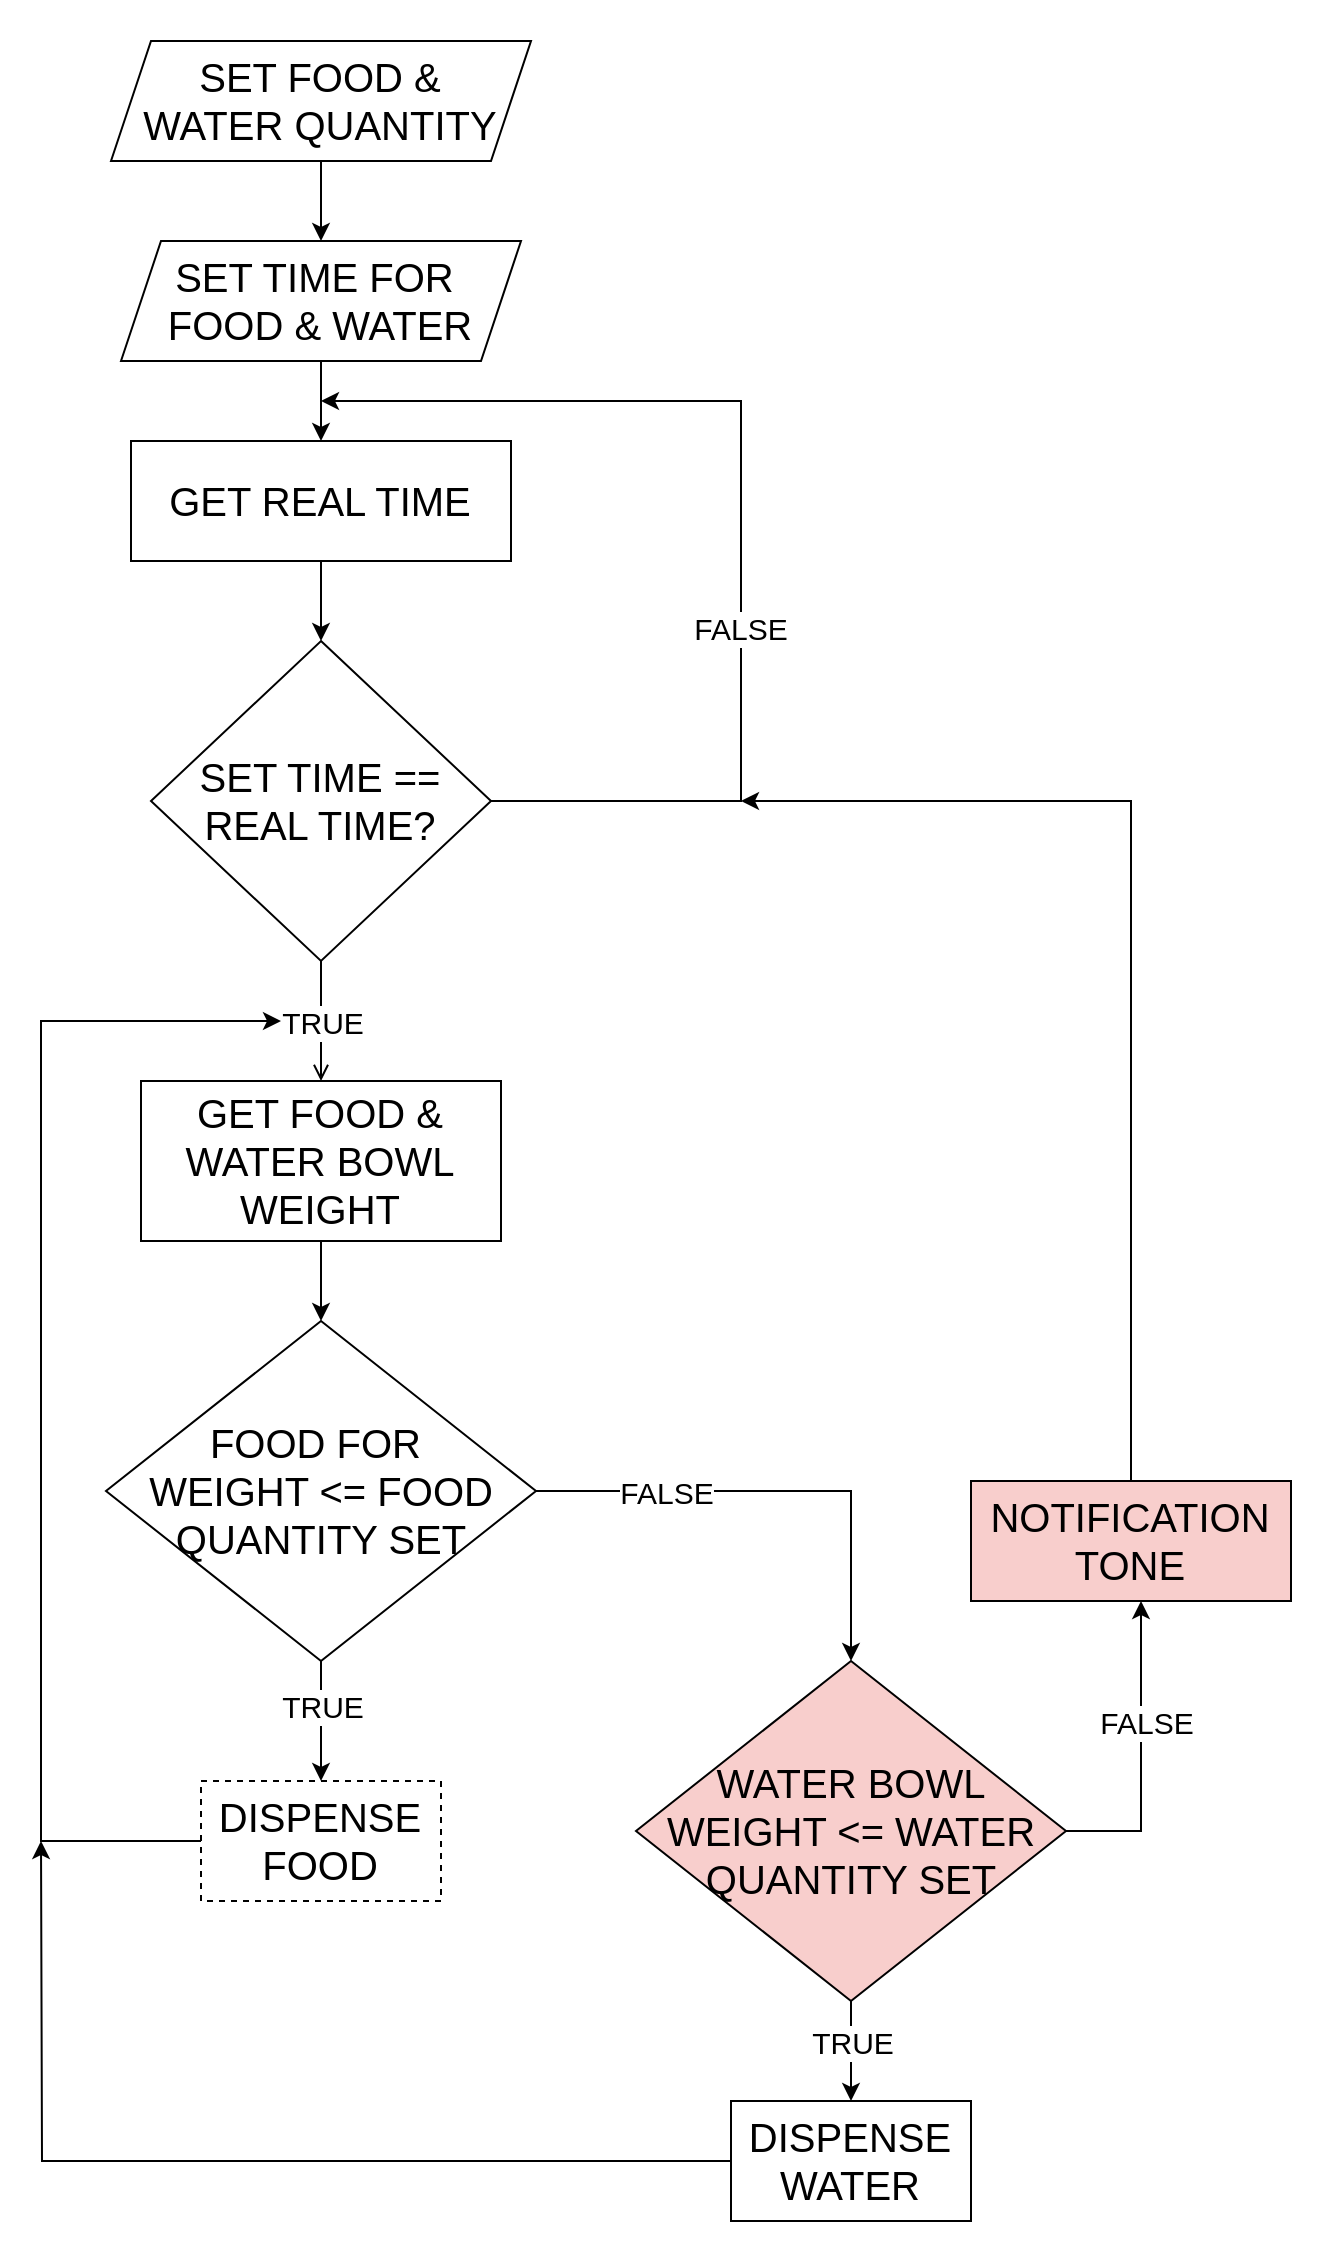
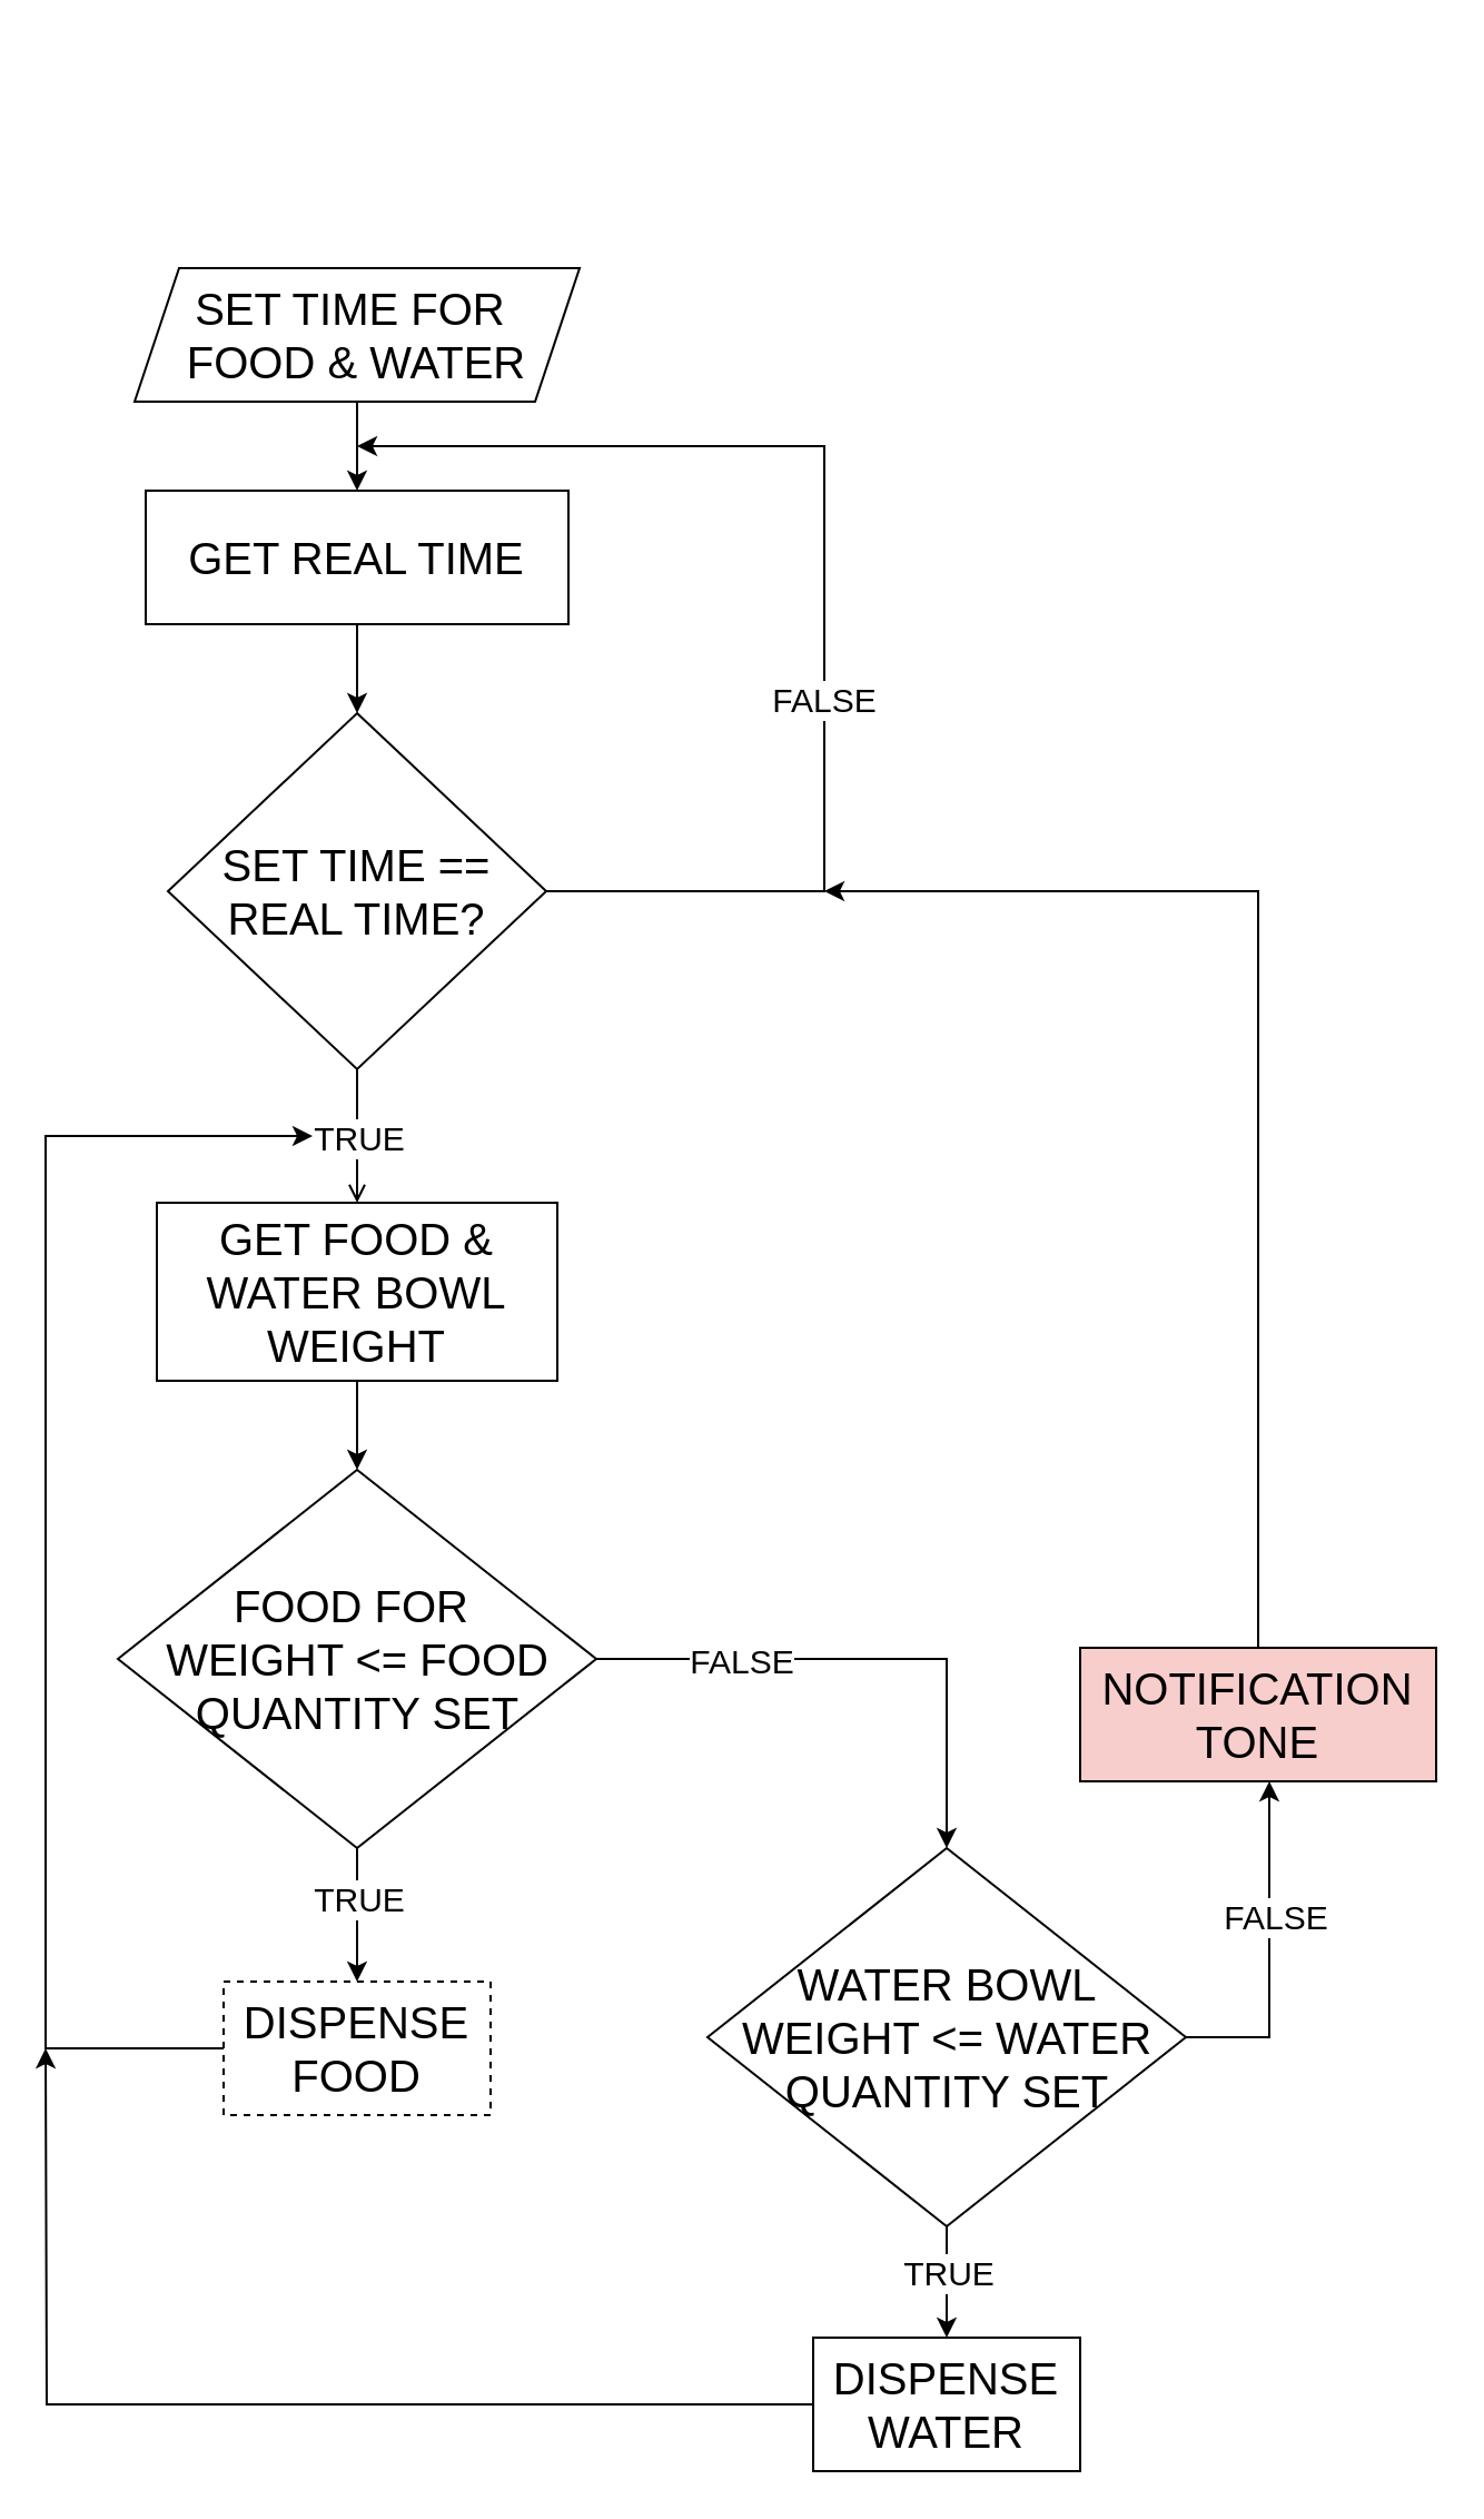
- <mxCell id="19" value="SET FOOD &amp;amp;&lt;div&gt;WATER QUANTITY&lt;/div&gt;" style="shape=parallelogram;perimeter=parallelogramPerimeter;whiteSpace=wrap;html=1;fixedSize=1;fontSize=20;" vertex="1" parent="1"><mxGeometry x="55" y="20" width="210" height="60" as="geometry" /></mxCell>
- <mxCell id="18" value="" style="edgeStyle=orthogonalEdgeStyle;rounded=0;orthogonalLoop=1;jettySize=auto;html=1;" edge="1" parent="1" source="19" target="3"><mxGeometry relative="1" as="geometry" /></mxCell>
- <mxCell id="26" value="WATER BOWL WEIGHT &amp;lt;= WATER QUANTITY SET" style="rhombus;whiteSpace=wrap;html=1;fontSize=20;rounded=0;fillColor=#f8cecc;" vertex="1" parent="1"><mxGeometry x="317.5" y="830" width="215" height="170" as="geometry" /></mxCell>
+ <mxCell id="26" value="WATER BOWL WEIGHT &amp;lt;= WATER QUANTITY SET" style="rhombus;whiteSpace=wrap;html=1;fontSize=20;rounded=0;" vertex="1" parent="1"><mxGeometry x="317.5" y="830" width="215" height="170" as="geometry" /></mxCell>
